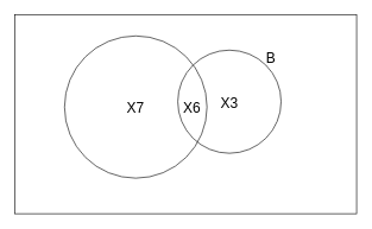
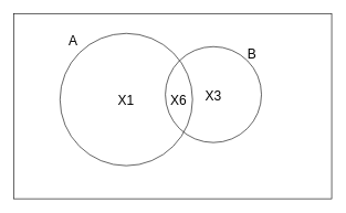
+ <mxCell id="5" value="A" style="text;html=1;strokeColor=none;fillColor=none;align=center;verticalAlign=middle;whiteSpace=wrap;rounded=0;fontSize=20;" vertex="1" parent="1"><mxGeometry x="90" y="50" width="40" height="20" as="geometry" /></mxCell>
- <mxCell id="3" value="X7" style="ellipse;whiteSpace=wrap;html=1;aspect=fixed;fillColor=none;fontSize=20;" vertex="1" parent="1"><mxGeometry x="90" y="50" width="200" height="200" as="geometry" /></mxCell>
+ <mxCell id="3" value="X1" style="ellipse;whiteSpace=wrap;html=1;aspect=fixed;fillColor=none;fontSize=20;" vertex="1" parent="1"><mxGeometry x="90" y="50" width="200" height="200" as="geometry" /></mxCell>
